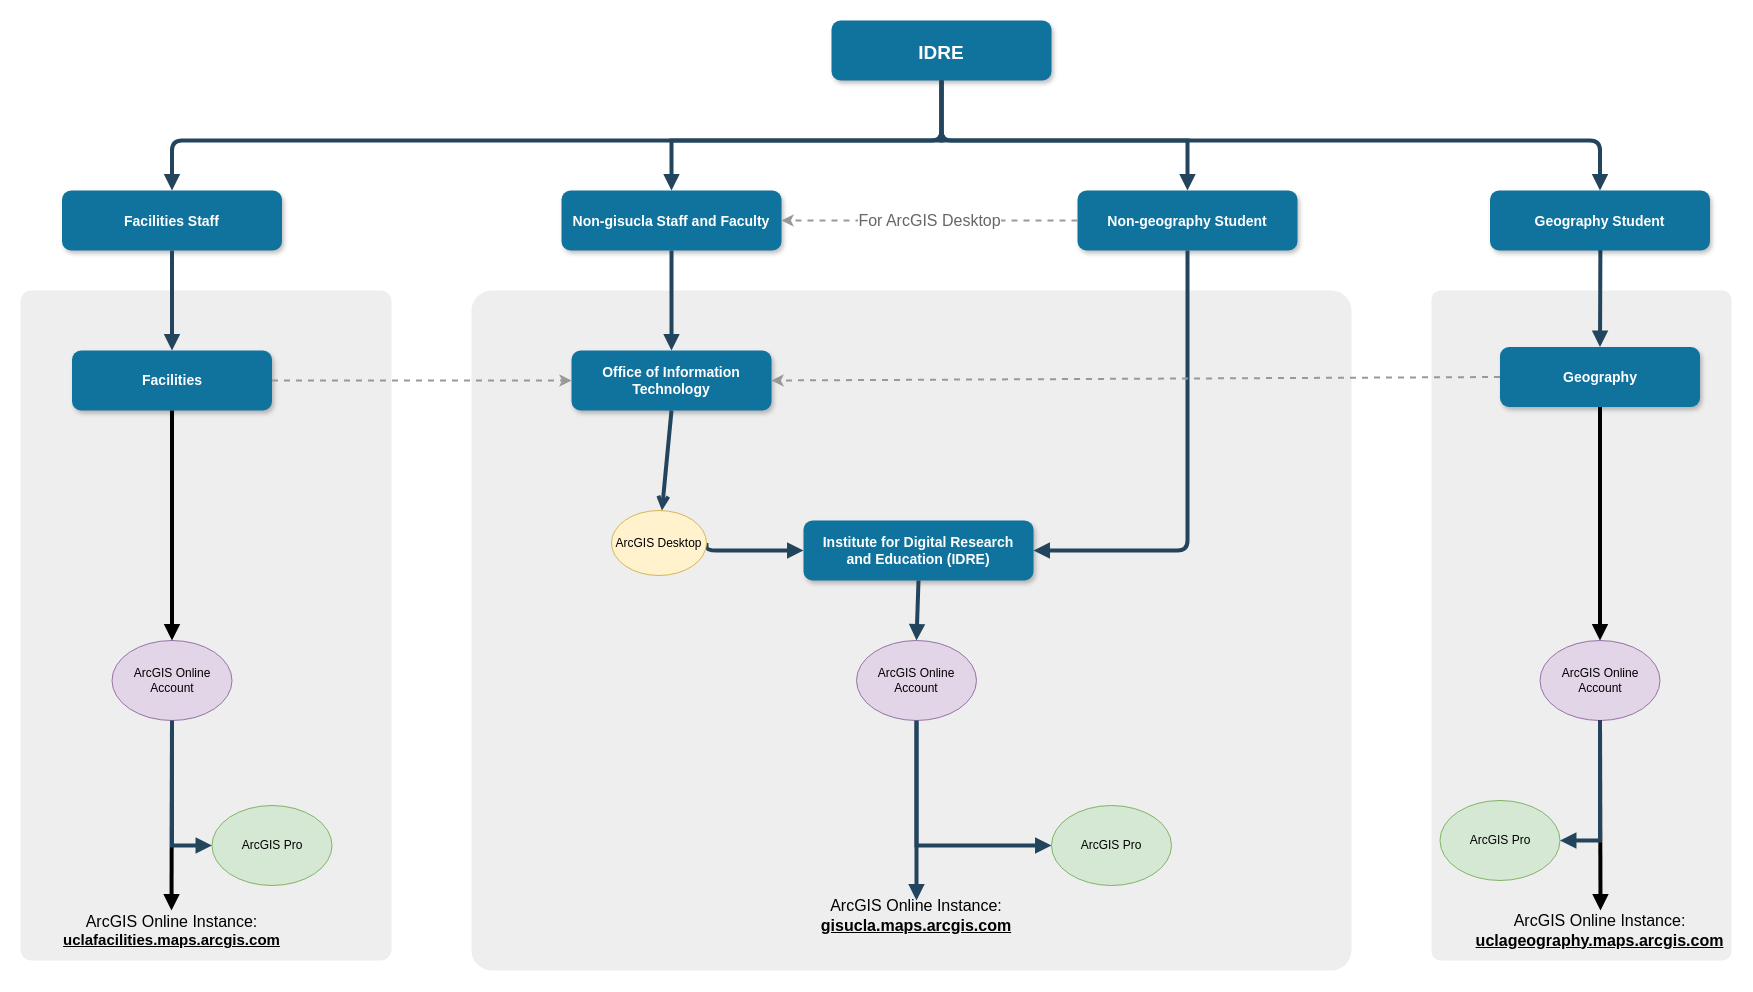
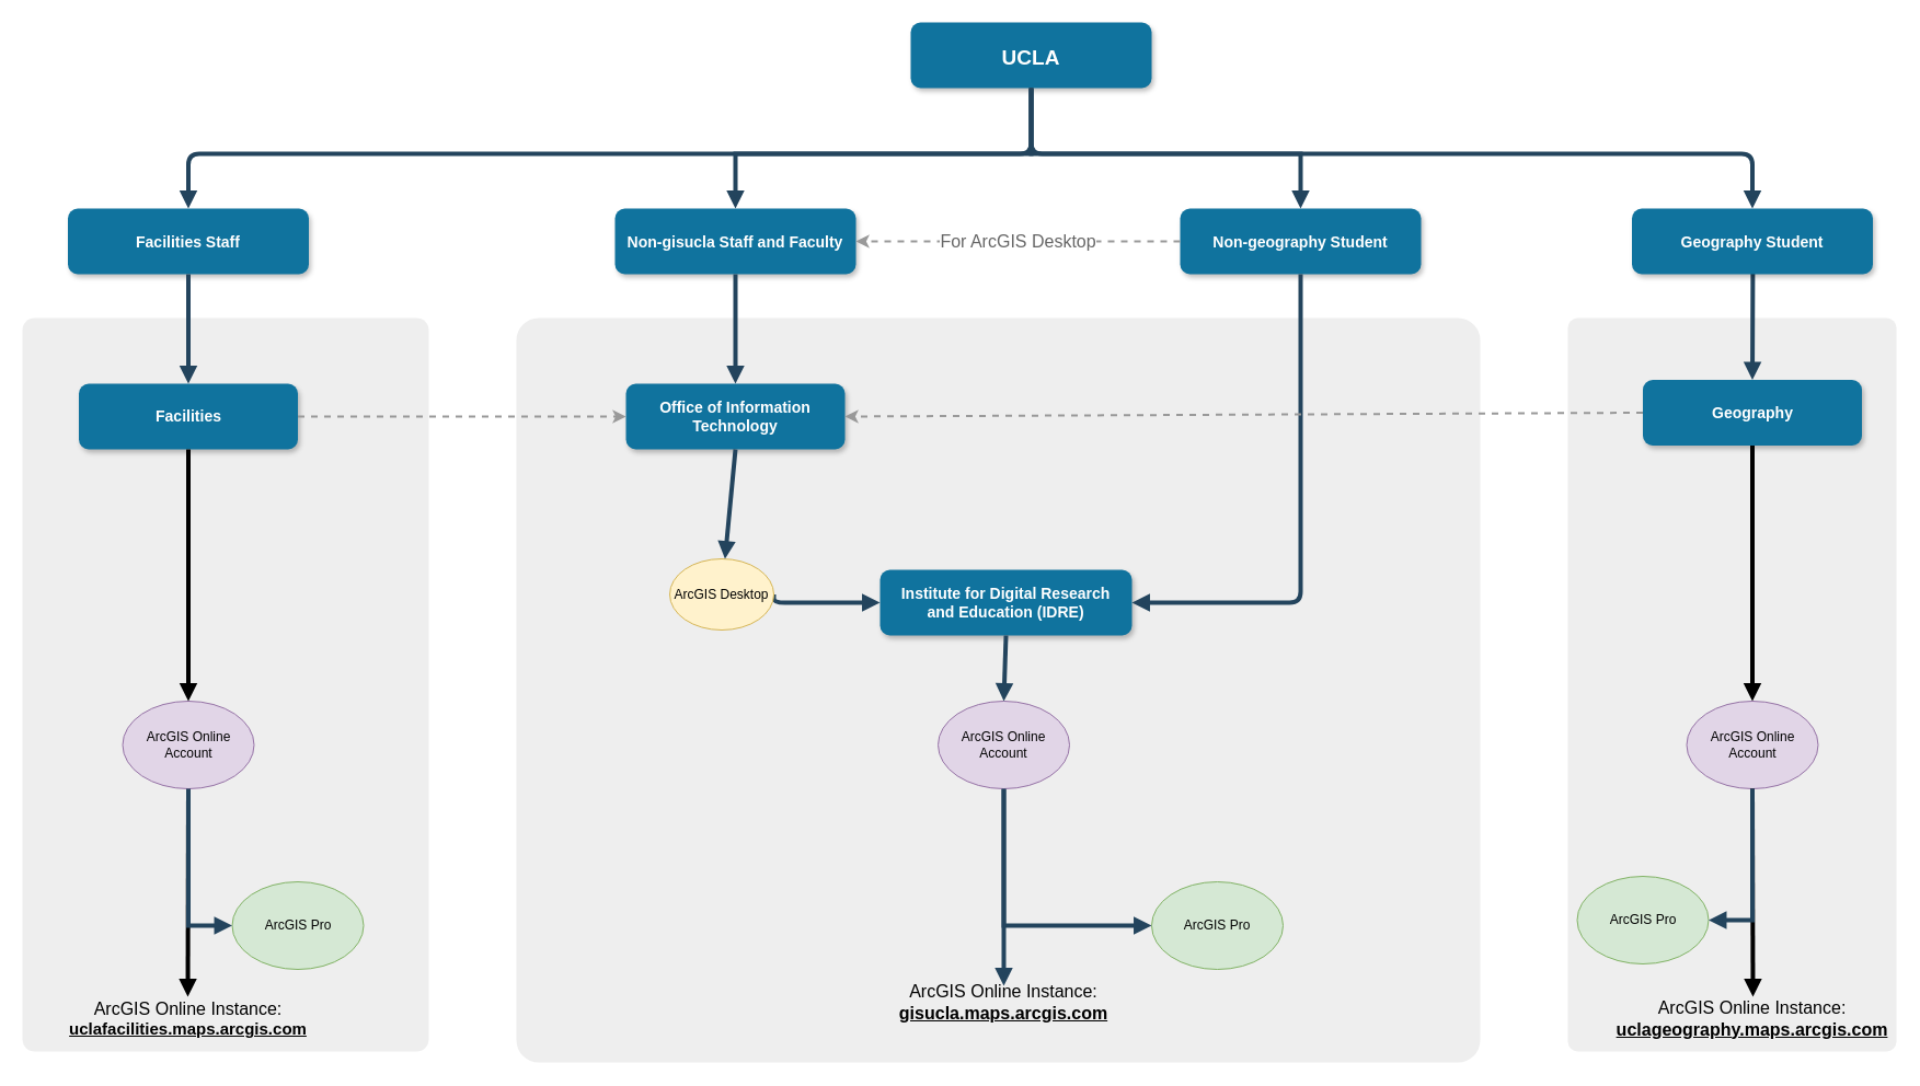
- <mxCell id="26" value="IDRE" style="rounded=1;fillColor=#10739E;strokeColor=none;shadow=1;gradientColor=none;fontStyle=1;fontColor=#FFFFFF;fontSize=19;" vertex="1" parent="1"><mxGeometry x="831" y="20" width="220" height="60" as="geometry" /></mxCell>
+ <mxCell id="26" value="UCLA" style="rounded=1;fillColor=#10739E;strokeColor=none;shadow=1;gradientColor=none;fontStyle=1;fontColor=#FFFFFF;fontSize=19;" vertex="1" parent="1"><mxGeometry x="831" y="20" width="220" height="60" as="geometry" /></mxCell>
- <mxCell id="41" value="" style="endArrow=open;html=1;labelBackgroundColor=#ffffff;strokeColor=#23445D;fontSize=11;fontStyle=1;strokeWidth=4;endFill=1;exitX=0.5;exitY=1;exitDx=0;exitDy=0;" edge="1" parent="1" source="16" target="20"><mxGeometry width="50" height="50" relative="1" as="geometry"><mxPoint x="531" y="1040" as="sourcePoint" /><mxPoint x="581" y="990" as="targetPoint" /></mxGeometry></mxCell>
+ <mxCell id="41" value="" style="endArrow=block;html=1;labelBackgroundColor=#ffffff;strokeColor=#23445D;fontSize=11;fontStyle=1;strokeWidth=4;endFill=1;exitX=0.5;exitY=1;exitDx=0;exitDy=0;" edge="1" parent="1" source="16" target="20"><mxGeometry width="50" height="50" relative="1" as="geometry"><mxPoint x="531" y="1040" as="sourcePoint" /><mxPoint x="581" y="990" as="targetPoint" /></mxGeometry></mxCell>
